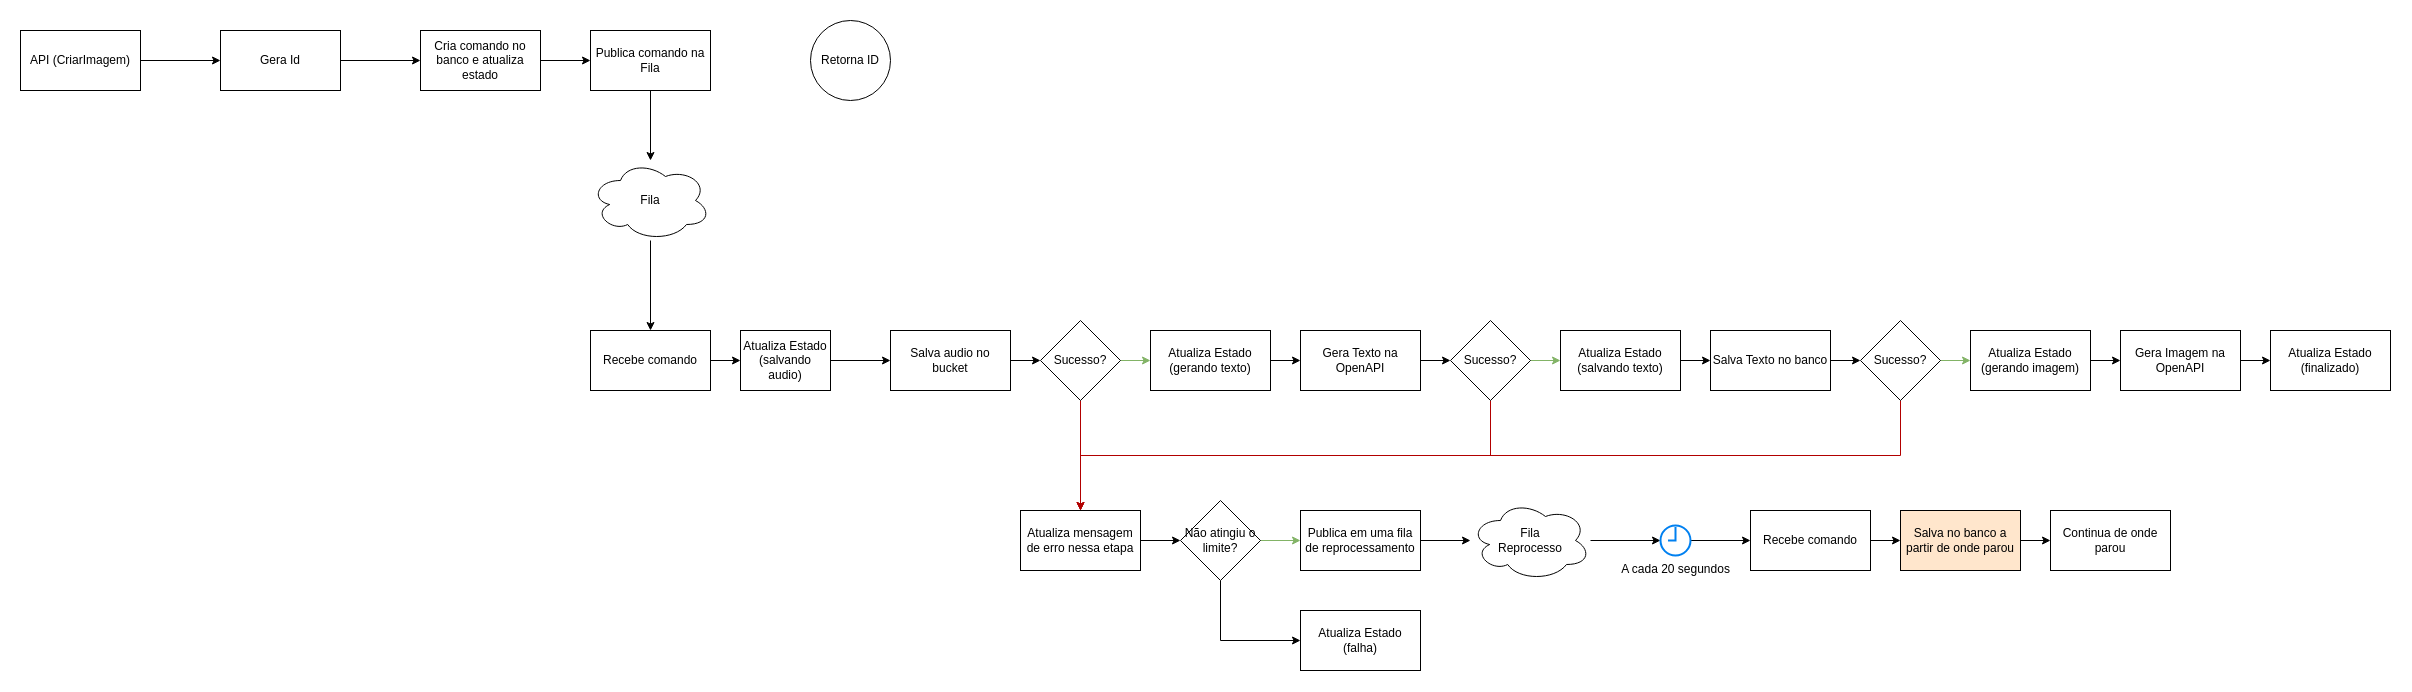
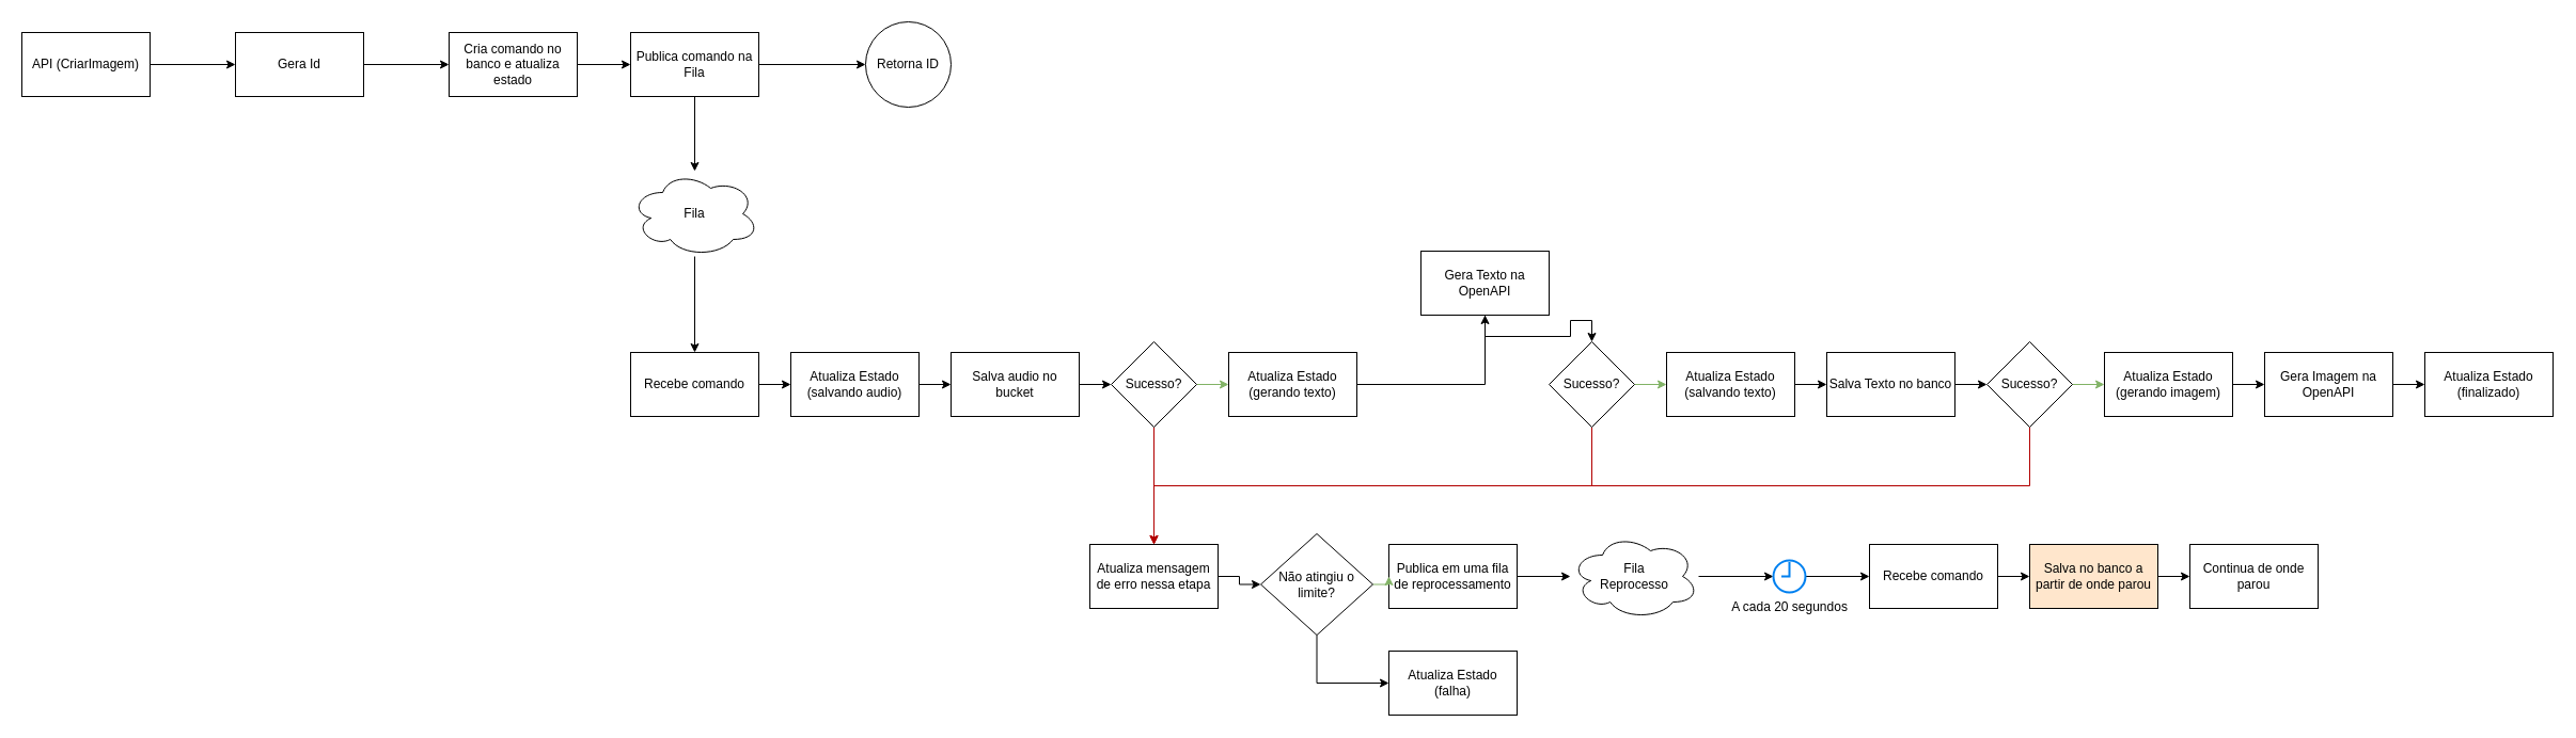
+ <mxCell id="6" value="" style="edgeStyle=orthogonalEdgeStyle;rounded=0;orthogonalLoop=1;jettySize=auto;html=1;" edge="1" parent="1" source="8" target="9"><mxGeometry relative="1" as="geometry" /></mxCell>
- <mxCell id="15" value="Atualiza Estado&lt;br&gt;(salvando audio)" style="whiteSpace=wrap;html=1;rounded=0;" vertex="1" parent="1"><mxGeometry x="740" y="330" width="90" height="60" as="geometry" /></mxCell>
+ <mxCell id="15" value="Atualiza Estado&lt;br&gt;(salvando audio)" style="whiteSpace=wrap;html=1;rounded=0;" vertex="1" parent="1"><mxGeometry x="740" y="330" width="120" height="60" as="geometry" /></mxCell>
- <mxCell id="23" value="Gera Texto na OpenAPI" style="whiteSpace=wrap;html=1;rounded=0;" vertex="1" parent="1"><mxGeometry x="1300" y="330" width="120" height="60" as="geometry" /></mxCell>
+ <mxCell id="23" value="Gera Texto na OpenAPI" style="whiteSpace=wrap;html=1;rounded=0;" vertex="1" parent="1"><mxGeometry x="1330" y="235" width="120" height="60" as="geometry" /></mxCell>
- <mxCell id="57" value="Não atingiu o limite?" style="rhombus;whiteSpace=wrap;html=1;rounded=0;" vertex="1" parent="1"><mxGeometry x="1180" y="500" width="80" height="80" as="geometry" /></mxCell>
+ <mxCell id="57" value="Não atingiu o limite?" style="rhombus;whiteSpace=wrap;html=1;rounded=0;" vertex="1" parent="1"><mxGeometry x="1180" y="500" width="105" height="95" as="geometry" /></mxCell>
